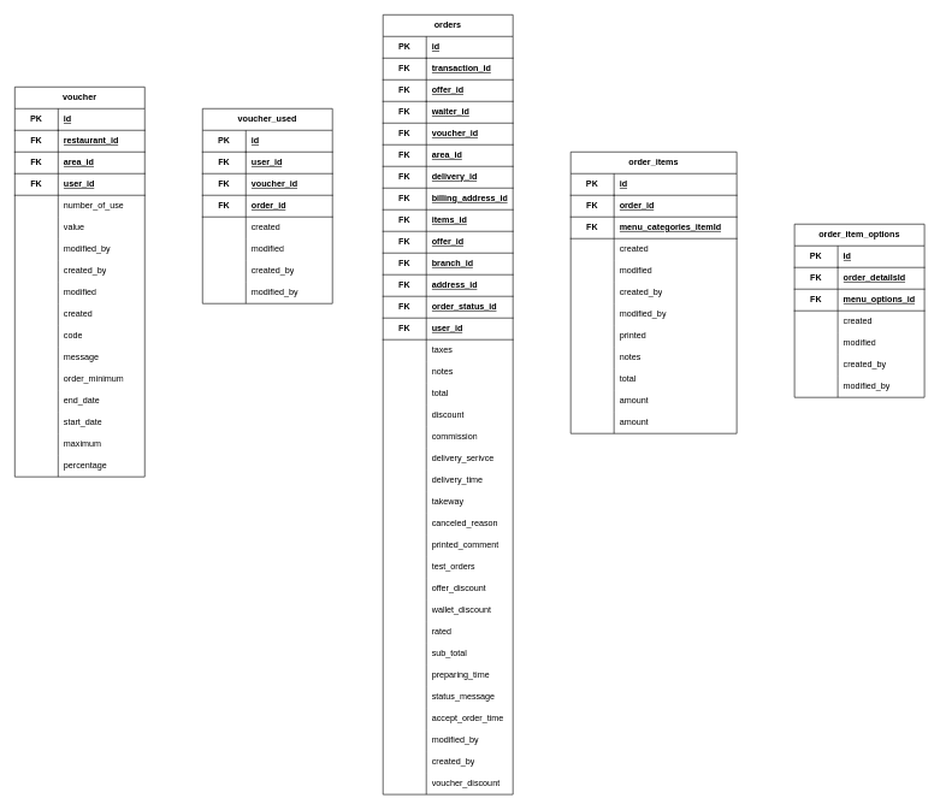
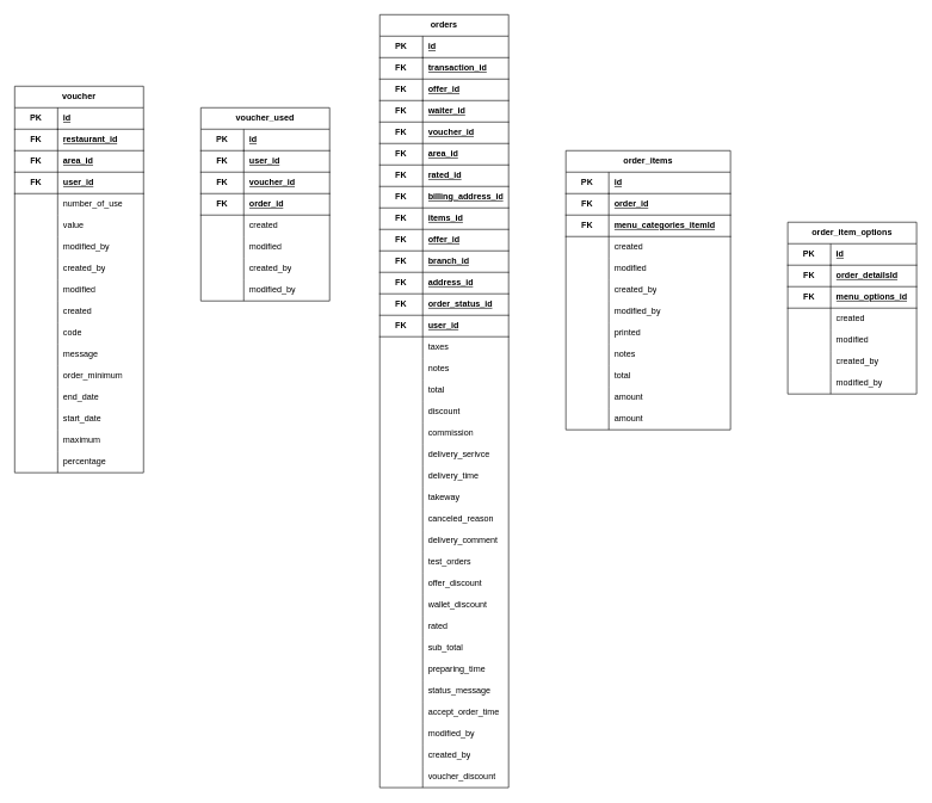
- <mxCell id="23" value="delivery_id" style="shape=partialRectangle;connectable=0;fillColor=none;top=0;left=0;bottom=0;right=0;align=left;spacingLeft=6;fontStyle=5;overflow=hidden;html=1;whiteSpace=wrap;" vertex="1" parent="21"><mxGeometry x="60" width="120" height="30" as="geometry"><mxRectangle width="120" height="30" as="alternateBounds" /></mxGeometry></mxCell>
+ <mxCell id="23" value="rated_id" style="shape=partialRectangle;connectable=0;fillColor=none;top=0;left=0;bottom=0;right=0;align=left;spacingLeft=6;fontStyle=5;overflow=hidden;html=1;whiteSpace=wrap;" vertex="1" parent="21"><mxGeometry x="60" width="120" height="30" as="geometry"><mxRectangle width="120" height="30" as="alternateBounds" /></mxGeometry></mxCell>
- <mxCell id="74" value="printed_comment" style="shape=partialRectangle;connectable=0;fillColor=none;top=0;left=0;bottom=0;right=0;align=left;spacingLeft=6;overflow=hidden;html=1;whiteSpace=wrap;" vertex="1" parent="72"><mxGeometry x="60" width="120" height="30" as="geometry"><mxRectangle width="120" height="30" as="alternateBounds" /></mxGeometry></mxCell>
+ <mxCell id="74" value="delivery_comment" style="shape=partialRectangle;connectable=0;fillColor=none;top=0;left=0;bottom=0;right=0;align=left;spacingLeft=6;overflow=hidden;html=1;whiteSpace=wrap;" vertex="1" parent="72"><mxGeometry x="60" width="120" height="30" as="geometry"><mxRectangle width="120" height="30" as="alternateBounds" /></mxGeometry></mxCell>
